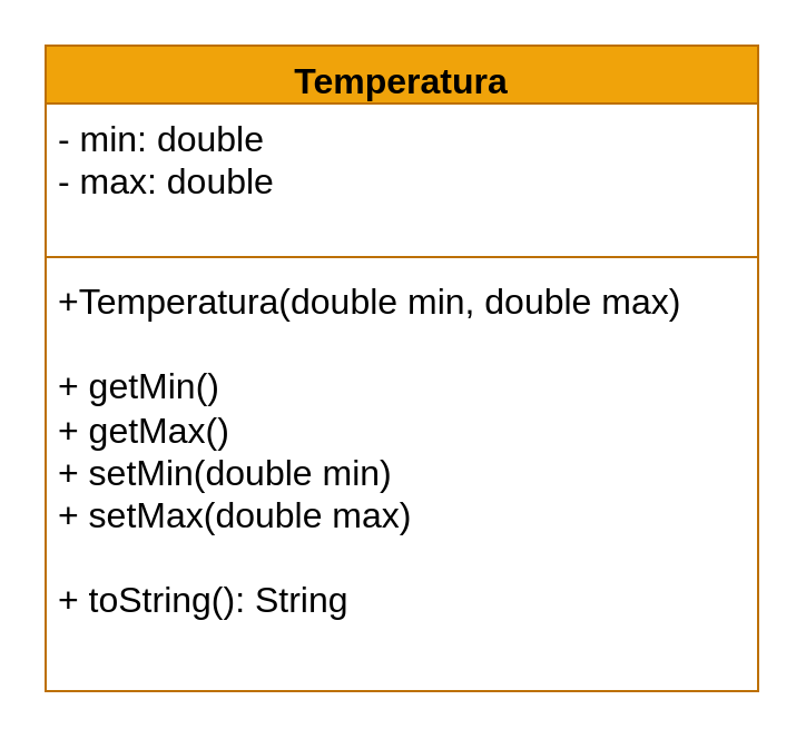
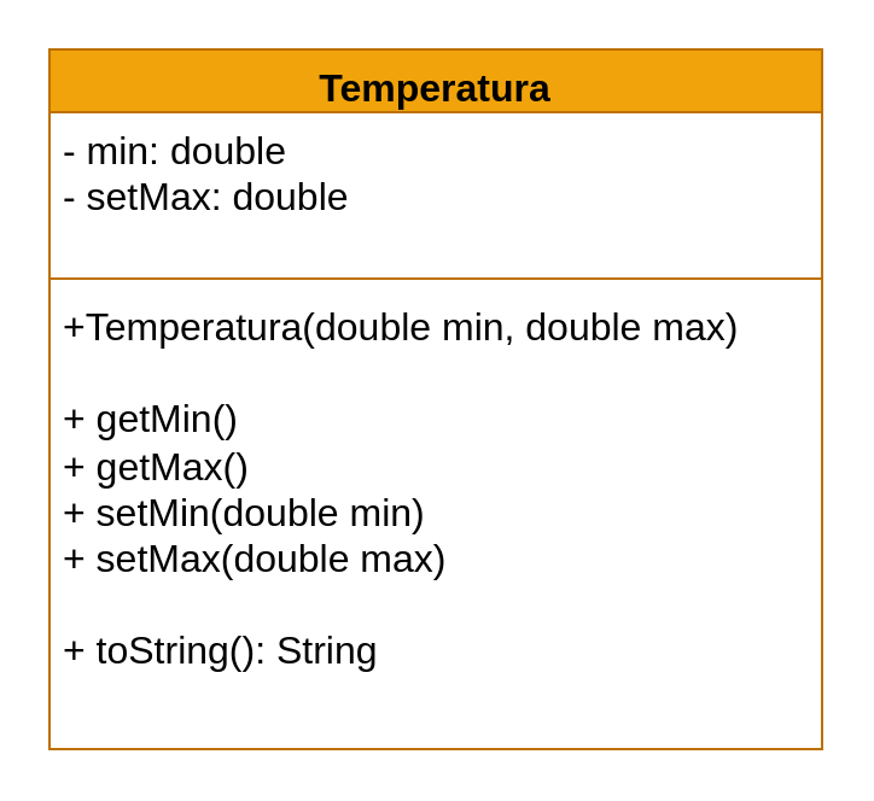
- <mxCell id="3" value="- min: double&lt;br&gt;- max: double" style="text;strokeColor=none;fillColor=none;align=left;verticalAlign=top;spacingLeft=4;spacingRight=4;overflow=hidden;rotatable=0;points=[[0,0.5],[1,0.5]];portConstraint=eastwest;whiteSpace=wrap;html=1;fontSize=16;" parent="2" vertex="1"><mxGeometry y="26" width="320" height="65" as="geometry" /></mxCell>
+ <mxCell id="3" value="- min: double&lt;br&gt;- setMax: double" style="text;strokeColor=none;fillColor=none;align=left;verticalAlign=top;spacingLeft=4;spacingRight=4;overflow=hidden;rotatable=0;points=[[0,0.5],[1,0.5]];portConstraint=eastwest;whiteSpace=wrap;html=1;fontSize=16;" parent="2" vertex="1"><mxGeometry y="26" width="320" height="65" as="geometry" /></mxCell>
